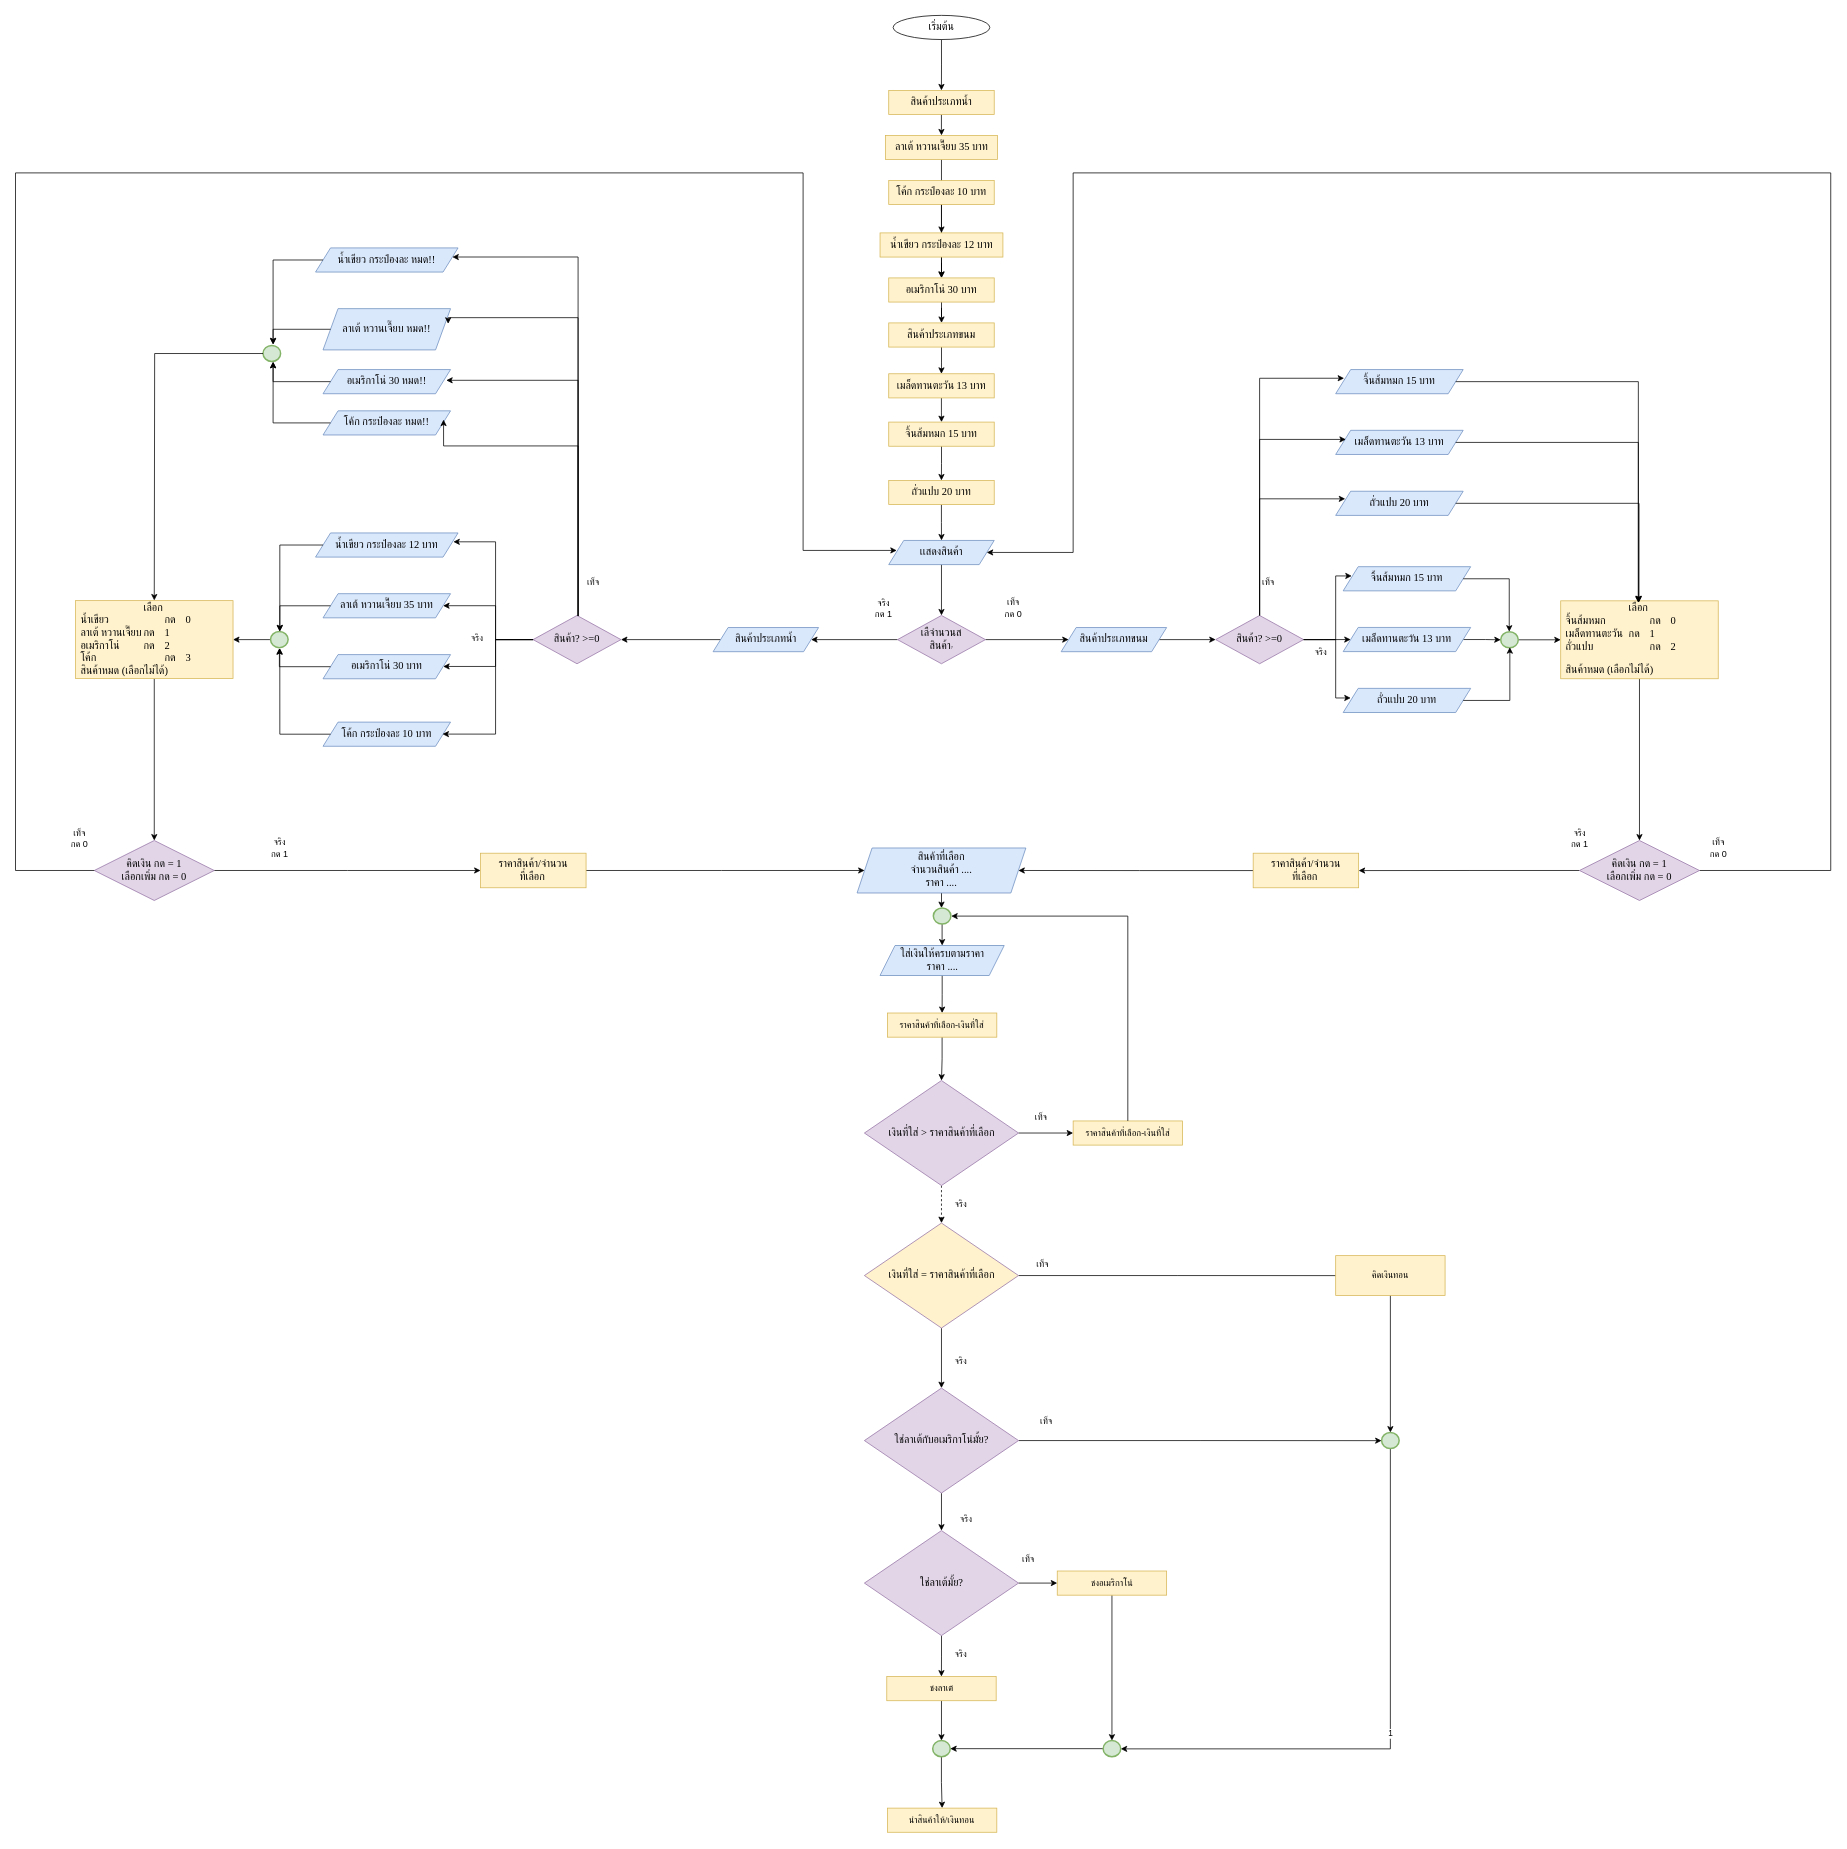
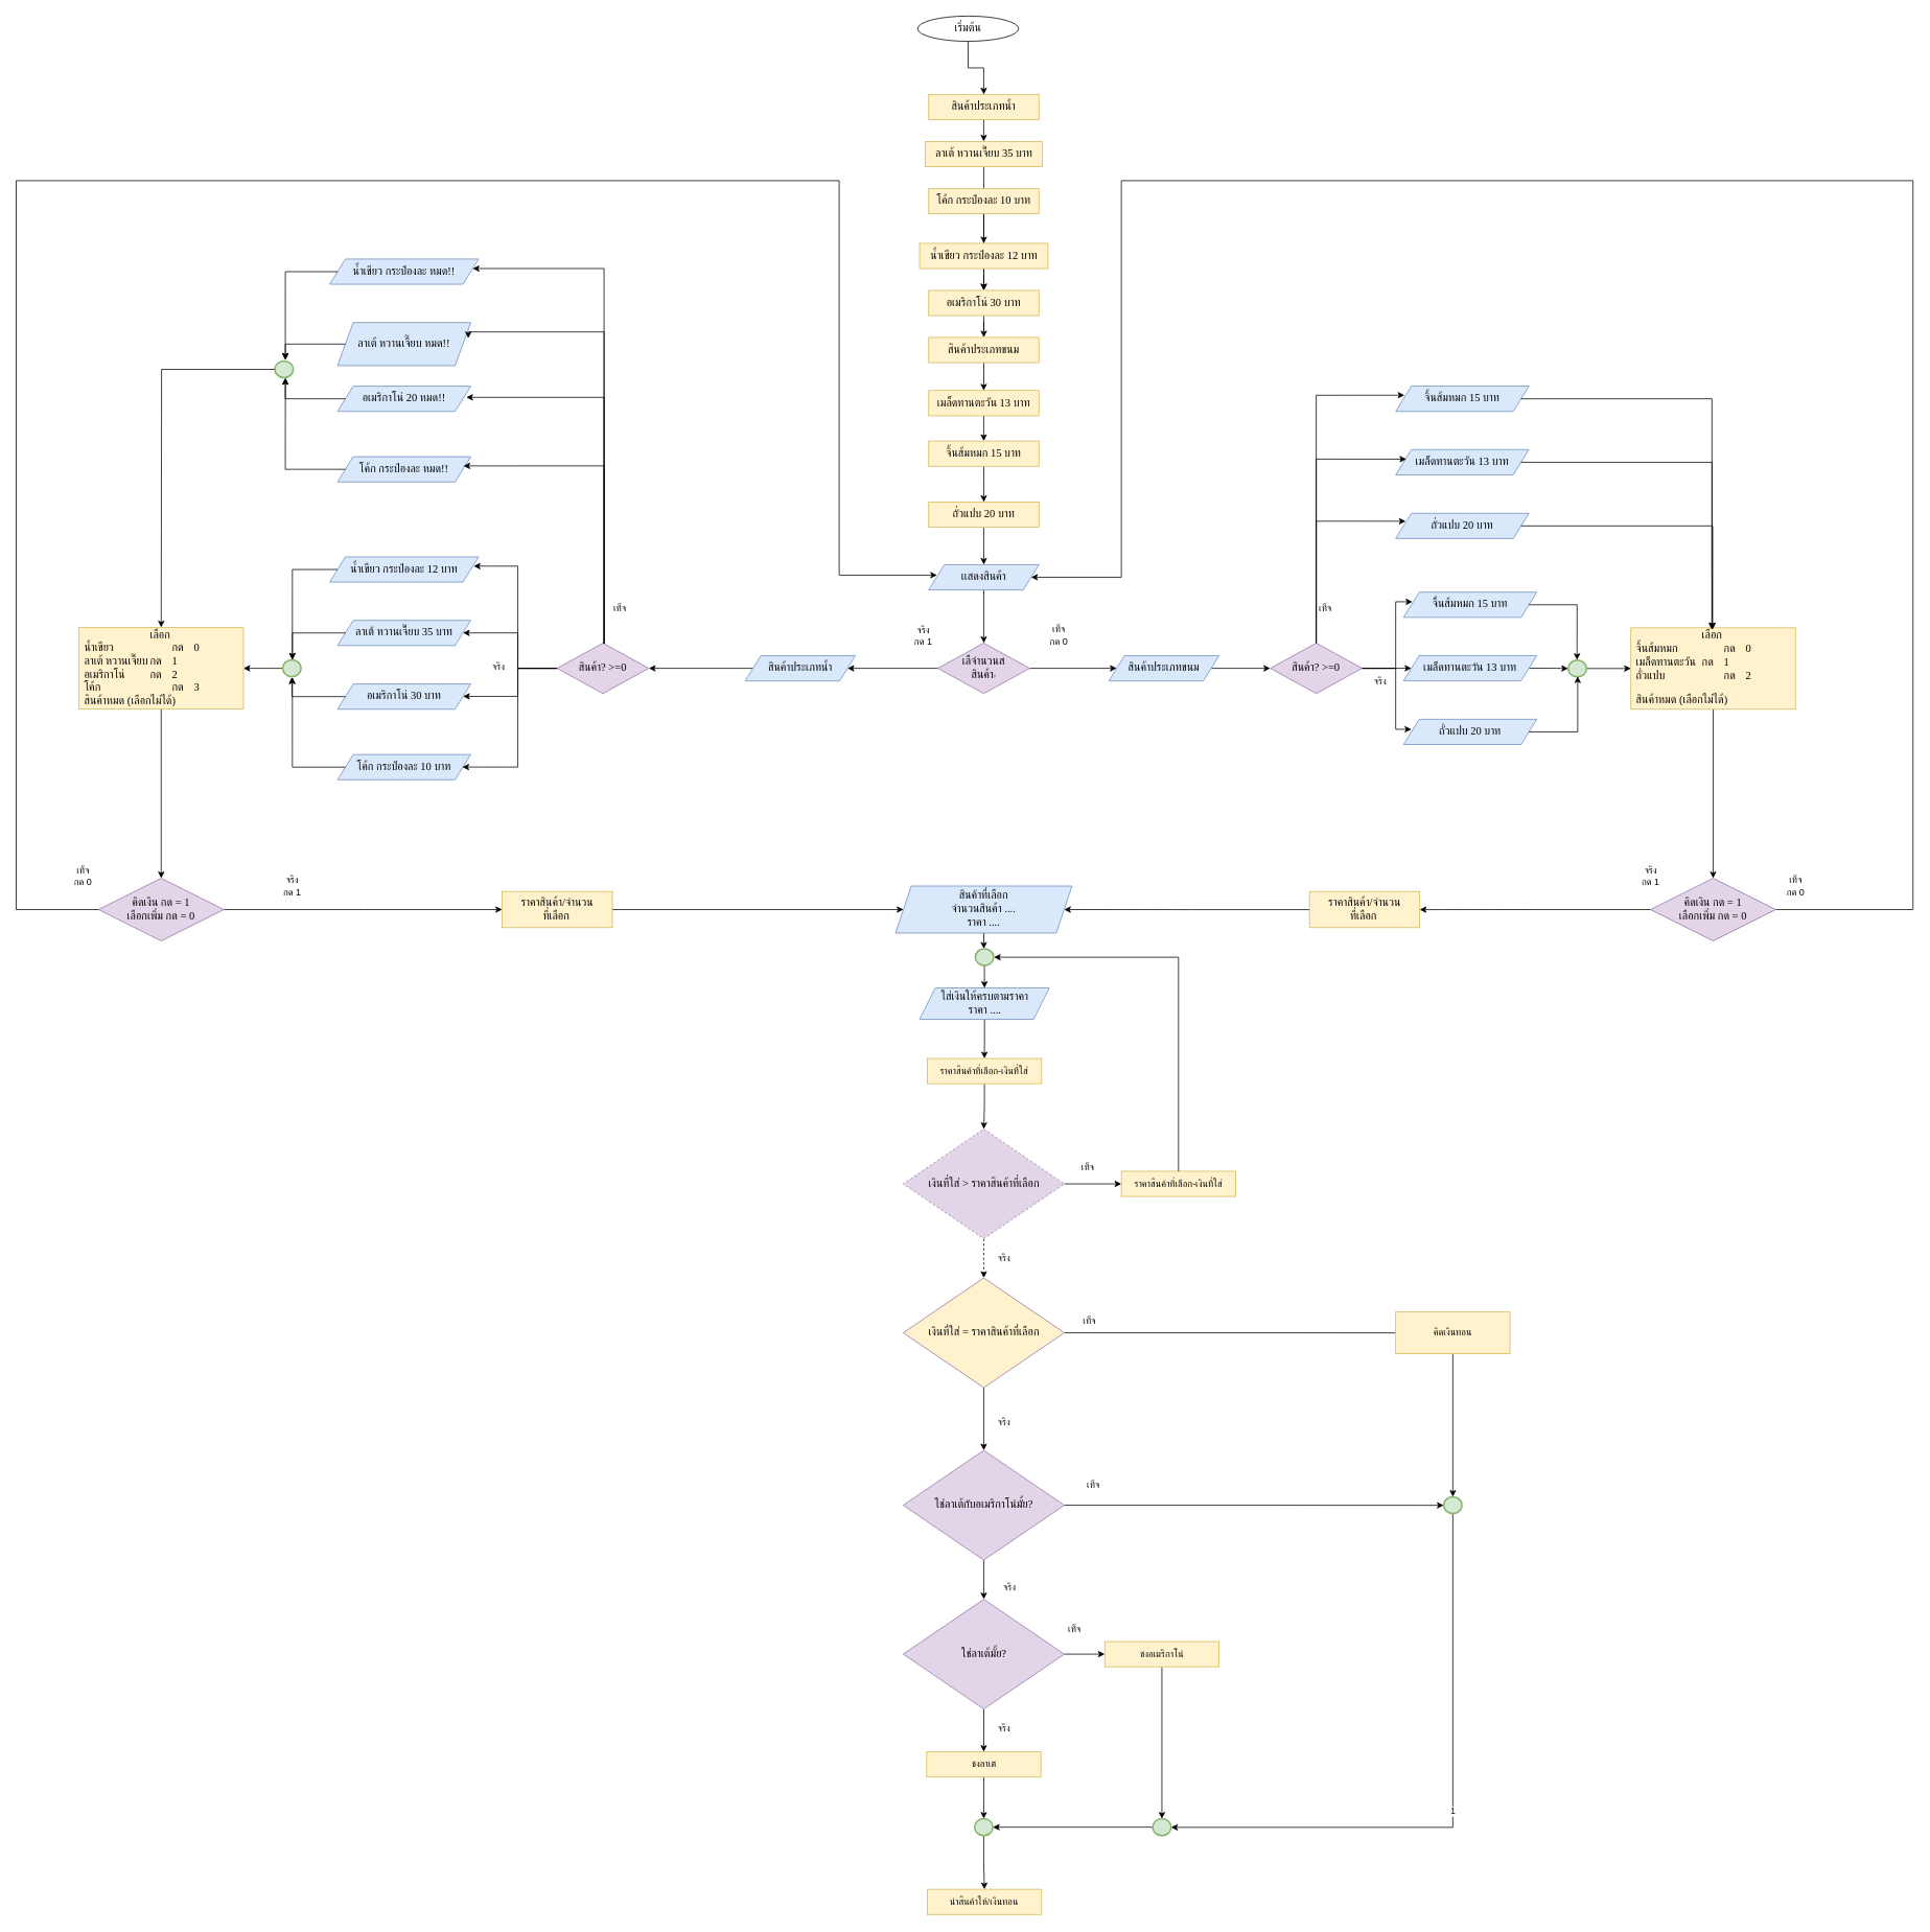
- <mxCell id="107" value="&lt;font style=&quot;font-size: 14px;&quot; data-font-src=&quot;https://fonts.googleapis.com/css?family=Sarabun&quot; face=&quot;Sarabun&quot;&gt;เริ่มต้น&lt;/font&gt;" style="ellipse;whiteSpace=wrap;html=1;" vertex="1" parent="1"><mxGeometry x="1190" y="20" width="128.919" height="32.195" as="geometry" /></mxCell>
+ <mxCell id="107" value="&lt;font style=&quot;font-size: 14px;&quot; data-font-src=&quot;https://fonts.googleapis.com/css?family=Sarabun&quot; face=&quot;Sarabun&quot;&gt;เริ่มต้น&lt;/font&gt;" style="ellipse;whiteSpace=wrap;html=1;" vertex="1" parent="1"><mxGeometry x="1170" y="20" width="128.919" height="32.195" as="geometry" /></mxCell>
- <mxCell id="40" value="&lt;span style=&quot;font-size: 14px; text-align: left; text-wrap-mode: nowrap;&quot;&gt;อเมริกาโน่ 30&amp;nbsp;&lt;/span&gt;&lt;span style=&quot;font-size: 14px; text-align: left; text-wrap-mode: nowrap;&quot;&gt;หมด!!&lt;/span&gt;" style="shape=parallelogram;perimeter=parallelogramPerimeter;whiteSpace=wrap;html=1;fixedSize=1;fontFamily=Sarabun;fontSource=https%3A%2F%2Ffonts.googleapis.com%2Fcss%3Ffamily%3DSarabun;fillColor=#dae8fc;strokeColor=#6c8ebf;" vertex="1" parent="1"><mxGeometry x="430" y="492.2" width="170" height="32.2" as="geometry" /></mxCell>
+ <mxCell id="40" value="&lt;span style=&quot;font-size: 14px; text-align: left; text-wrap-mode: nowrap;&quot;&gt;อเมริกาโน่ 20&amp;nbsp;&lt;/span&gt;&lt;span style=&quot;font-size: 14px; text-align: left; text-wrap-mode: nowrap;&quot;&gt;หมด!!&lt;/span&gt;" style="shape=parallelogram;perimeter=parallelogramPerimeter;whiteSpace=wrap;html=1;fixedSize=1;fontFamily=Sarabun;fontSource=https%3A%2F%2Ffonts.googleapis.com%2Fcss%3Ffamily%3DSarabun;fillColor=#dae8fc;strokeColor=#6c8ebf;" vertex="1" parent="1"><mxGeometry x="430" y="492.2" width="170" height="32.2" as="geometry" /></mxCell>
- <mxCell id="42" value="&lt;span style=&quot;font-size: 14px; text-align: left; text-wrap-mode: nowrap;&quot;&gt;โค้ก กระป๋องละ&amp;nbsp;&lt;/span&gt;&lt;span style=&quot;font-size: 14px; text-align: left; text-wrap-mode: nowrap;&quot;&gt;หมด!!&lt;/span&gt;" style="shape=parallelogram;perimeter=parallelogramPerimeter;whiteSpace=wrap;html=1;fixedSize=1;fontFamily=Sarabun;fontSource=https%3A%2F%2Ffonts.googleapis.com%2Fcss%3Ffamily%3DSarabun;fillColor=#dae8fc;strokeColor=#6c8ebf;" vertex="1" parent="1"><mxGeometry x="430" y="547.2" width="170" height="32.2" as="geometry" /></mxCell>
+ <mxCell id="42" value="&lt;span style=&quot;font-size: 14px; text-align: left; text-wrap-mode: nowrap;&quot;&gt;โค้ก กระป๋องละ&amp;nbsp;&lt;/span&gt;&lt;span style=&quot;font-size: 14px; text-align: left; text-wrap-mode: nowrap;&quot;&gt;หมด!!&lt;/span&gt;" style="shape=parallelogram;perimeter=parallelogramPerimeter;whiteSpace=wrap;html=1;fixedSize=1;fontFamily=Sarabun;fontSource=https%3A%2F%2Ffonts.googleapis.com%2Fcss%3Ffamily%3DSarabun;fillColor=#dae8fc;strokeColor=#6c8ebf;" vertex="1" parent="1"><mxGeometry x="430" y="582.2" width="170" height="32.2" as="geometry" /></mxCell>
- <mxCell id="69" value="&lt;span style=&quot;font-size: 14px;&quot;&gt;เงินที่ใส่ &amp;gt; ราคาสินค้าที่เลือก&lt;/span&gt;" style="rhombus;whiteSpace=wrap;html=1;fontFamily=Sarabun;fontSource=https%3A%2F%2Ffonts.googleapis.com%2Fcss%3Ffamily%3DSarabun;fillColor=#e1d5e7;strokeColor=#9673a6;" vertex="1" parent="1"><mxGeometry x="1151.71" y="1440" width="205.52" height="140" as="geometry" /></mxCell>
+ <mxCell id="69" value="&lt;span style=&quot;font-size: 14px;&quot;&gt;เงินที่ใส่ &amp;gt; ราคาสินค้าที่เลือก&lt;/span&gt;" style="rhombus;whiteSpace=wrap;html=1;fontFamily=Sarabun;fontSource=https%3A%2F%2Ffonts.googleapis.com%2Fcss%3Ffamily%3DSarabun;fillColor=#e1d5e7;strokeColor=#9673a6;dashed=1;" vertex="1" parent="1"><mxGeometry x="1151.71" y="1440" width="205.52" height="140" as="geometry" /></mxCell>
